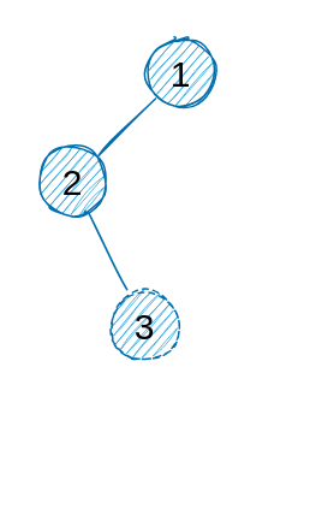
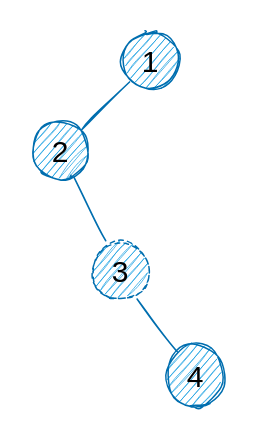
+ <mxCell id="3" value="" style="endArrow=none;html=1;sketch=1;fillColor=#1ba1e2;strokeColor=#006EAF;fontColor=#000000;entryX=0.228;entryY=0.028;entryDx=0;entryDy=0;entryPerimeter=0;" parent="1" source="2" target="7" edge="1"><mxGeometry width="50" height="50" relative="1" as="geometry"><mxPoint x="20" y="141.716" as="sourcePoint" /><mxPoint x="51.716" y="110" as="targetPoint" /></mxGeometry></mxCell>
+ <mxCell id="2" value="4" style="ellipse;whiteSpace=wrap;html=1;aspect=fixed;sketch=1;fillColor=#1ba1e2;strokeColor=#006EAF;fontSize=20;direction=west;fontColor=#000000;" parent="1" vertex="1"><mxGeometry x="110" y="230" width="40" height="40" as="geometry" /></mxCell>
